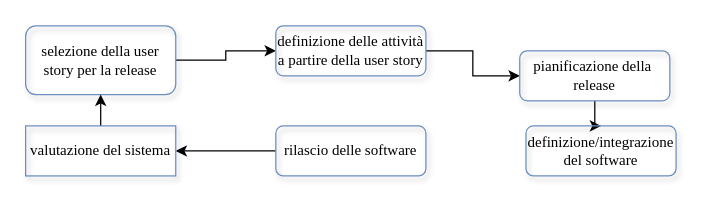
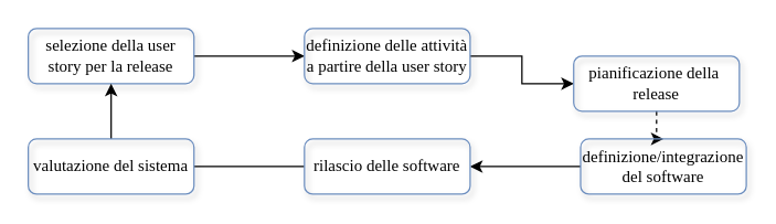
- <mxCell id="3" value="selezione della user story per la release" style="rounded=1;whiteSpace=wrap;html=1;fillColor=none;gradientColor=#7ea6e0;strokeColor=#6c8ebf;shadow=1;fontFamily=Times New Roman;" vertex="1" parent="1"><mxGeometry x="20" y="20" width="120" height="55" as="geometry" /></mxCell>
+ <mxCell id="3" value="selezione della user story per la release" style="rounded=1;whiteSpace=wrap;html=1;fillColor=none;gradientColor=#7ea6e0;strokeColor=#6c8ebf;shadow=1;fontFamily=Times New Roman;" vertex="1" parent="1"><mxGeometry x="20" y="20" width="120" height="40" as="geometry" /></mxCell>
- <mxCell id="6" style="edgeStyle=orthogonalEdgeStyle;rounded=0;orthogonalLoop=1;jettySize=auto;html=1;" edge="1" parent="1" source="7" target="9"><mxGeometry relative="1" as="geometry" /></mxCell>
+ <mxCell id="6" style="edgeStyle=orthogonalEdgeStyle;rounded=0;orthogonalLoop=1;jettySize=auto;html=1;dashed=1;" edge="1" parent="1" source="7" target="9"><mxGeometry relative="1" as="geometry" /></mxCell>
- <mxCell id="13" value="valutazione del sistema" style="whiteSpace=wrap;html=1;fillColor=none;gradientColor=#7ea6e0;strokeColor=#6c8ebf;shadow=1;fontFamily=Times New Roman;rounded=0;" vertex="1" parent="1"><mxGeometry x="20" y="100" width="120" height="40" as="geometry" /></mxCell>
+ <mxCell id="13" value="valutazione del sistema" style="rounded=1;whiteSpace=wrap;html=1;fillColor=none;gradientColor=#7ea6e0;strokeColor=#6c8ebf;shadow=1;fontFamily=Times New Roman;" vertex="1" parent="1"><mxGeometry x="20" y="100" width="120" height="40" as="geometry" /></mxCell>
- <mxCell id="10" style="edgeStyle=orthogonalEdgeStyle;rounded=0;orthogonalLoop=1;jettySize=auto;html=1;" edge="1" parent="1" source="11" target="13"><mxGeometry relative="1" as="geometry" /></mxCell>
+ <mxCell id="10" style="edgeStyle=orthogonalEdgeStyle;rounded=0;orthogonalLoop=1;jettySize=auto;html=1;endArrow=none;" edge="1" parent="1" source="11" target="13"><mxGeometry relative="1" as="geometry" /></mxCell>
+ <mxCell id="8" style="edgeStyle=orthogonalEdgeStyle;rounded=0;orthogonalLoop=1;jettySize=auto;html=1;entryX=1;entryY=0.5;entryDx=0;entryDy=0;" edge="1" parent="1" source="9" target="11"><mxGeometry relative="1" as="geometry" /></mxCell>
